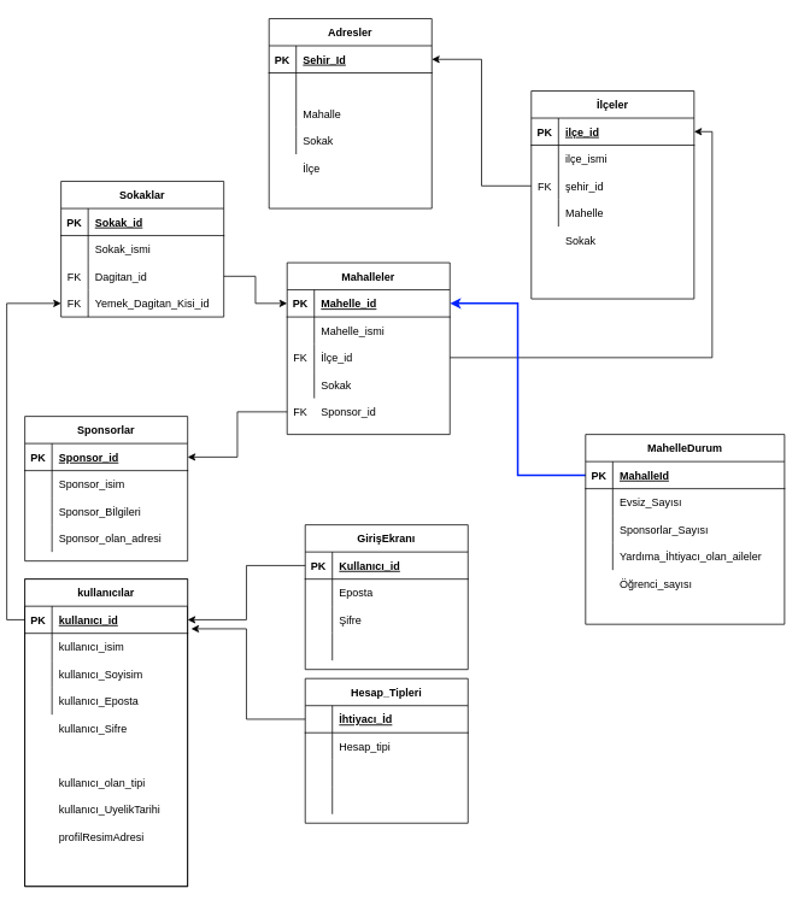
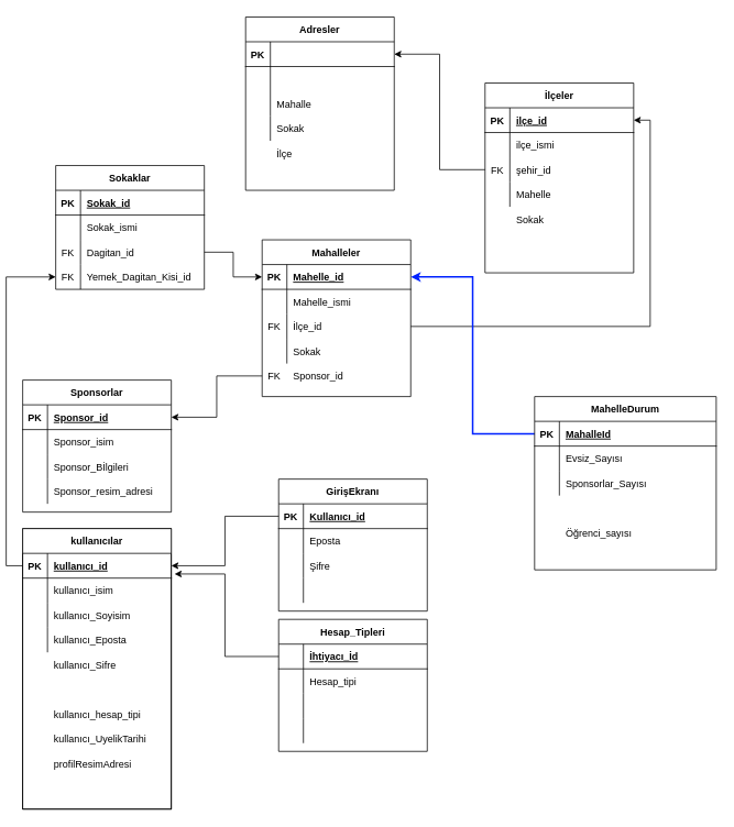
- <mxCell id="26" value="Sehir_Id" style="shape=partialRectangle;connectable=0;fillColor=none;top=0;left=0;bottom=0;right=0;align=left;spacingLeft=6;fontStyle=5;overflow=hidden;" parent="24" vertex="1"><mxGeometry x="30" width="150" height="30" as="geometry" /></mxCell>
- <mxCell id="47" value="Sponsor_olan_adresi" style="shape=partialRectangle;connectable=0;fillColor=none;top=0;left=0;bottom=0;right=0;align=left;spacingLeft=6;overflow=hidden;" parent="45" vertex="1"><mxGeometry x="30" width="150" height="30" as="geometry" /></mxCell>
+ <mxCell id="47" value="Sponsor_resim_adresi" style="shape=partialRectangle;connectable=0;fillColor=none;top=0;left=0;bottom=0;right=0;align=left;spacingLeft=6;overflow=hidden;" parent="45" vertex="1"><mxGeometry x="30" width="150" height="30" as="geometry" /></mxCell>
- <mxCell id="141" value="Yardıma_İhtiyacı_olan_aileler" style="shape=partialRectangle;connectable=0;fillColor=none;top=0;left=0;bottom=0;right=0;align=left;spacingLeft=6;overflow=hidden;" parent="139" vertex="1"><mxGeometry x="30" width="190" height="30" as="geometry" /></mxCell>
- <mxCell id="22" value="kullanıcı_olan_tipi" style="shape=partialRectangle;connectable=0;fillColor=none;top=0;left=0;bottom=0;right=0;align=left;spacingLeft=6;overflow=hidden;" vertex="1" parent="20"><mxGeometry x="30" width="150" height="30" as="geometry" /></mxCell>
+ <mxCell id="22" value="kullanıcı_hesap_tipi" style="shape=partialRectangle;connectable=0;fillColor=none;top=0;left=0;bottom=0;right=0;align=left;spacingLeft=6;overflow=hidden;" vertex="1" parent="20"><mxGeometry x="30" width="150" height="30" as="geometry" /></mxCell>
